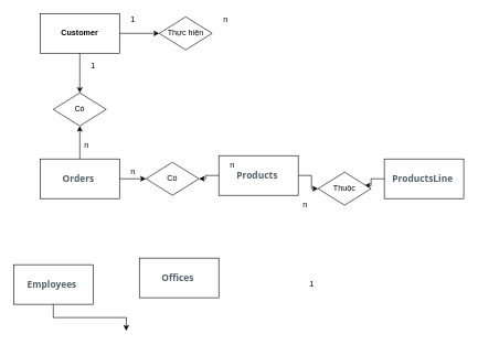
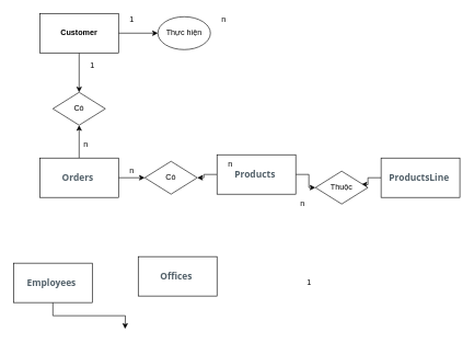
- <mxCell id="19" value="Thực hiện" style="rhombus;whiteSpace=wrap;html=1;" vertex="1" parent="1"><mxGeometry x="240" y="25" width="80" height="50" as="geometry" /></mxCell>
+ <mxCell id="19" value="Thực hiện" style="ellipse;whiteSpace=wrap;html=1;" vertex="1" parent="1"><mxGeometry x="240" y="25" width="80" height="50" as="geometry" /></mxCell>
